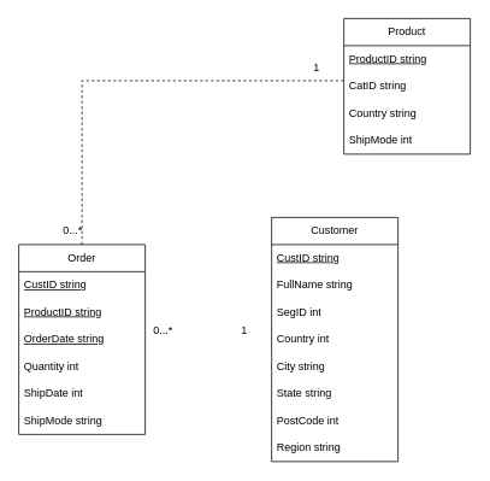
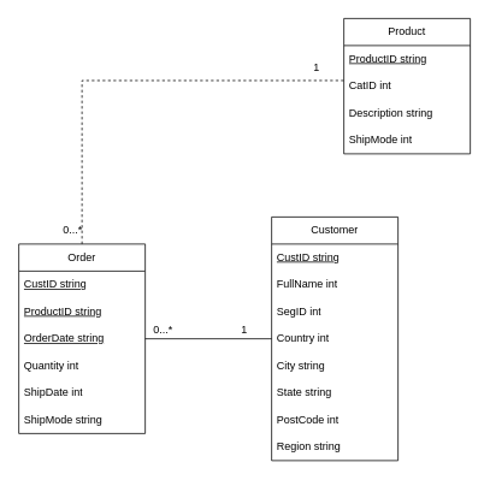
- <mxCell id="12" value="CatID string" style="text;strokeColor=none;fillColor=none;align=left;verticalAlign=middle;spacingLeft=4;spacingRight=4;overflow=hidden;points=[[0,0.5],[1,0.5]];portConstraint=eastwest;rotatable=0;whiteSpace=wrap;html=1;" vertex="1" parent="10"><mxGeometry y="60" width="140" height="30" as="geometry" /></mxCell>
+ <mxCell id="12" value="CatID int" style="text;strokeColor=none;fillColor=none;align=left;verticalAlign=middle;spacingLeft=4;spacingRight=4;overflow=hidden;points=[[0,0.5],[1,0.5]];portConstraint=eastwest;rotatable=0;whiteSpace=wrap;html=1;" vertex="1" parent="10"><mxGeometry y="60" width="140" height="30" as="geometry" /></mxCell>
- <mxCell id="13" value="Country string" style="text;strokeColor=none;fillColor=none;align=left;verticalAlign=middle;spacingLeft=4;spacingRight=4;overflow=hidden;points=[[0,0.5],[1,0.5]];portConstraint=eastwest;rotatable=0;whiteSpace=wrap;html=1;" vertex="1" parent="10"><mxGeometry y="90" width="140" height="30" as="geometry" /></mxCell>
+ <mxCell id="13" value="Description string" style="text;strokeColor=none;fillColor=none;align=left;verticalAlign=middle;spacingLeft=4;spacingRight=4;overflow=hidden;points=[[0,0.5],[1,0.5]];portConstraint=eastwest;rotatable=0;whiteSpace=wrap;html=1;" vertex="1" parent="10"><mxGeometry y="90" width="140" height="30" as="geometry" /></mxCell>
- <mxCell id="17" value="FullName string" style="text;strokeColor=none;fillColor=none;align=left;verticalAlign=middle;spacingLeft=4;spacingRight=4;overflow=hidden;points=[[0,0.5],[1,0.5]];portConstraint=eastwest;rotatable=0;whiteSpace=wrap;html=1;" vertex="1" parent="15"><mxGeometry y="60" width="140" height="30" as="geometry" /></mxCell>
+ <mxCell id="17" value="FullName int" style="text;strokeColor=none;fillColor=none;align=left;verticalAlign=middle;spacingLeft=4;spacingRight=4;overflow=hidden;points=[[0,0.5],[1,0.5]];portConstraint=eastwest;rotatable=0;whiteSpace=wrap;html=1;" vertex="1" parent="15"><mxGeometry y="60" width="140" height="30" as="geometry" /></mxCell>
+ <mxCell id="24" style="edgeStyle=orthogonalEdgeStyle;rounded=0;orthogonalLoop=1;jettySize=auto;html=1;endArrow=none;endFill=0;" edge="1" parent="1" source="6" target="19"><mxGeometry relative="1" as="geometry" /></mxCell>
